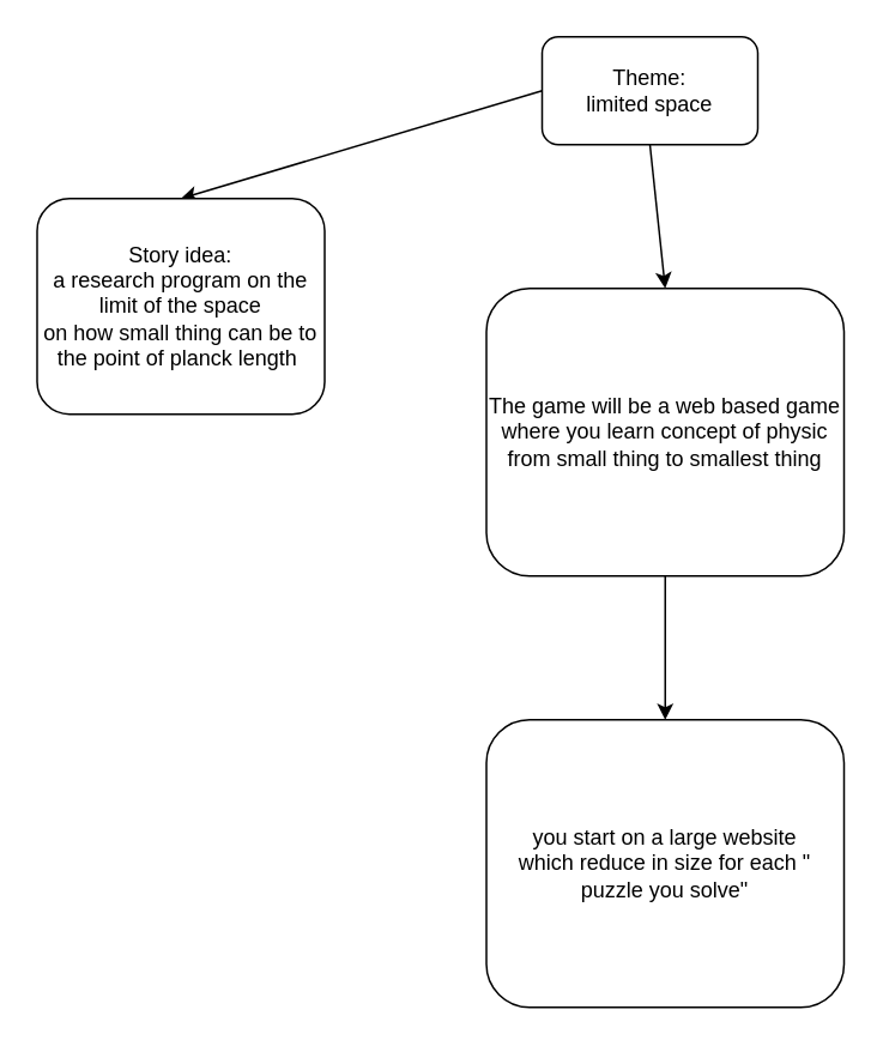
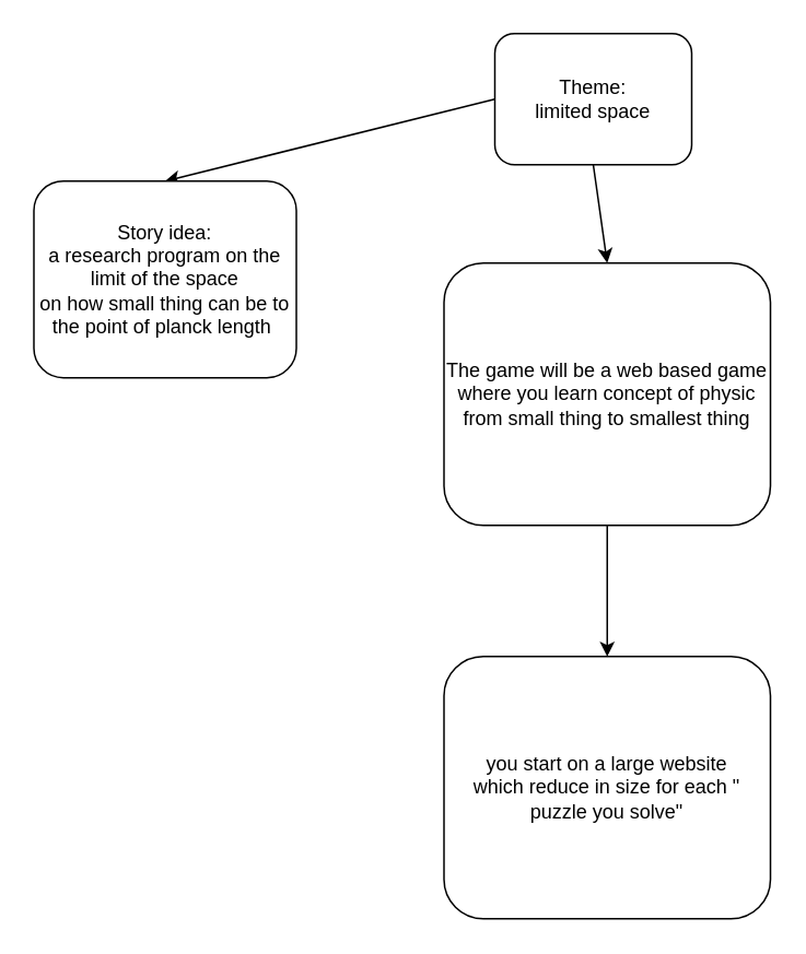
- <mxCell id="4" value="Theme: &lt;br&gt;limited space" style="rounded=1;whiteSpace=wrap;html=1;" vertex="1" parent="1"><mxGeometry x="301" y="20" width="120" height="60" as="geometry" /></mxCell>
+ <mxCell id="4" value="Theme: &lt;br&gt;limited space" style="rounded=1;whiteSpace=wrap;html=1;" vertex="1" parent="1"><mxGeometry x="301" y="20" width="120" height="80" as="geometry" /></mxCell>
